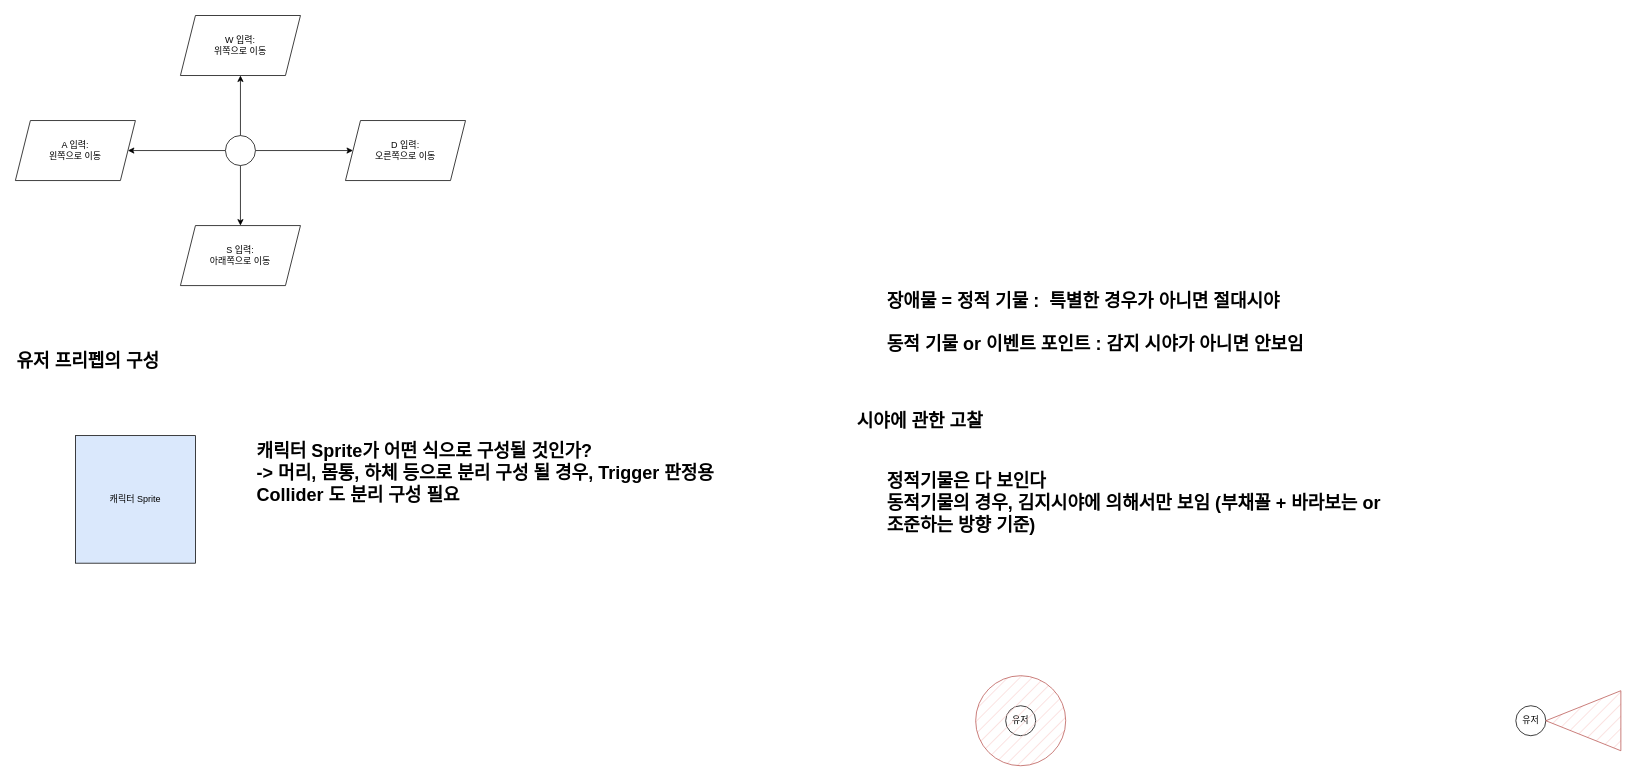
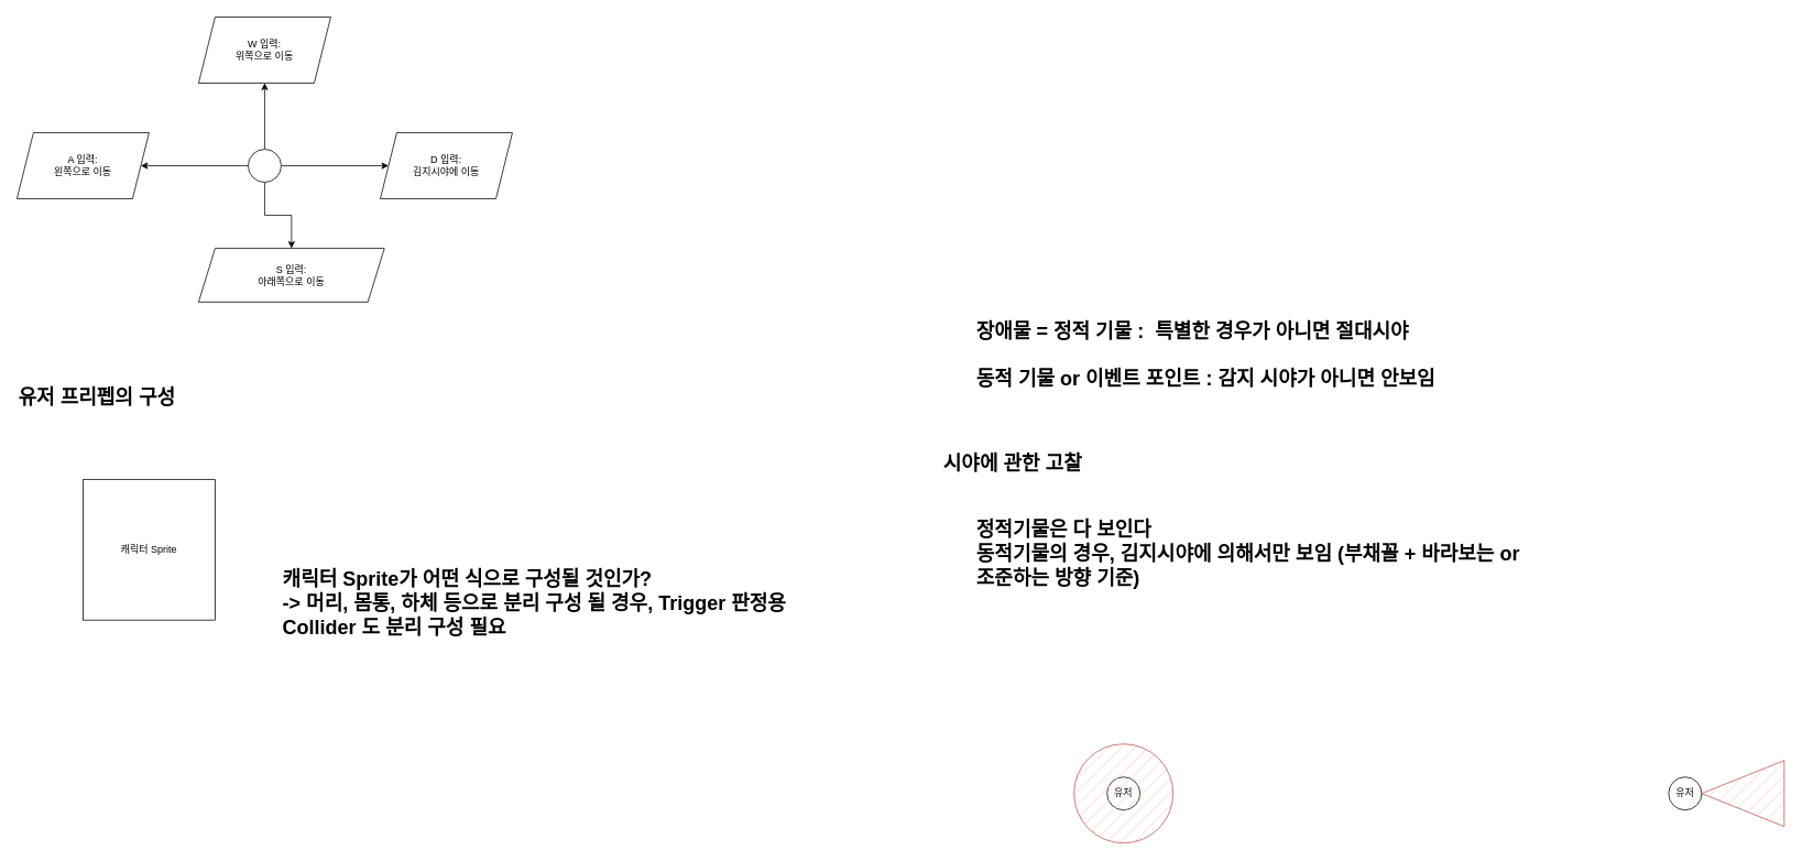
- <mxCell id="7" value="D 입력:&lt;br&gt;오른쪽으로 이동" style="shape=parallelogram;perimeter=parallelogramPerimeter;whiteSpace=wrap;html=1;fixedSize=1;" parent="1" vertex="1"><mxGeometry x="460" y="160" width="160" height="80" as="geometry" /></mxCell>
+ <mxCell id="7" value="D 입력:&lt;br&gt;김지시야에 이동" style="shape=parallelogram;perimeter=parallelogramPerimeter;whiteSpace=wrap;html=1;fixedSize=1;" parent="1" vertex="1"><mxGeometry x="460" y="160" width="160" height="80" as="geometry" /></mxCell>
- <mxCell id="9" value="S 입력:&lt;br&gt;아래쪽으로 이동" style="shape=parallelogram;perimeter=parallelogramPerimeter;whiteSpace=wrap;html=1;fixedSize=1;" parent="1" vertex="1"><mxGeometry x="240" y="300" width="160" height="80" as="geometry" /></mxCell>
+ <mxCell id="9" value="S 입력:&lt;br&gt;아래쪽으로 이동" style="shape=parallelogram;perimeter=parallelogramPerimeter;whiteSpace=wrap;html=1;fixedSize=1;" parent="1" vertex="1"><mxGeometry x="240" y="300" width="225" height="65" as="geometry" /></mxCell>
- <mxCell id="13" value="캐릭터 Sprite가 어떤 식으로 구성될 것인가?&lt;br&gt;-&amp;gt; 머리, 몸통, 하체 등으로 분리 구성 될 경우, Trigger 판정용 Collider 도 분리 구성 필요" style="text;html=1;strokeColor=none;fillColor=none;align=left;verticalAlign=top;whiteSpace=wrap;rounded=0;fontStyle=1;fontSize=24;" parent="1" vertex="1"><mxGeometry x="340" y="580" width="680" height="120" as="geometry" /></mxCell>
+ <mxCell id="13" value="캐릭터 Sprite가 어떤 식으로 구성될 것인가?&lt;br&gt;-&amp;gt; 머리, 몸통, 하체 등으로 분리 구성 될 경우, Trigger 판정용 Collider 도 분리 구성 필요" style="text;html=1;strokeColor=none;fillColor=none;align=left;verticalAlign=top;whiteSpace=wrap;rounded=0;fontStyle=1;fontSize=24;" parent="1" vertex="1"><mxGeometry x="340" y="680" width="680" height="120" as="geometry" /></mxCell>
- <mxCell id="11" value="캐릭터 Sprite" style="rounded=0;whiteSpace=wrap;html=1;fillColor=#dae8fc;" parent="1" vertex="1"><mxGeometry x="100" y="580" width="160" height="170" as="geometry" /></mxCell>
+ <mxCell id="11" value="캐릭터 Sprite" style="rounded=0;whiteSpace=wrap;html=1;" parent="1" vertex="1"><mxGeometry x="100" y="580" width="160" height="170" as="geometry" /></mxCell>
